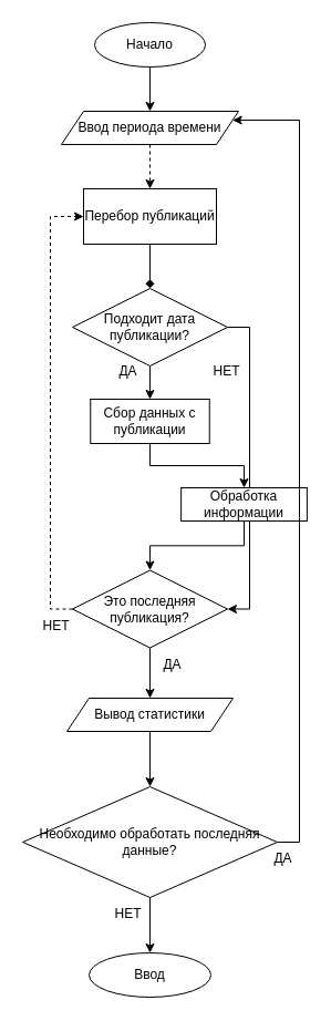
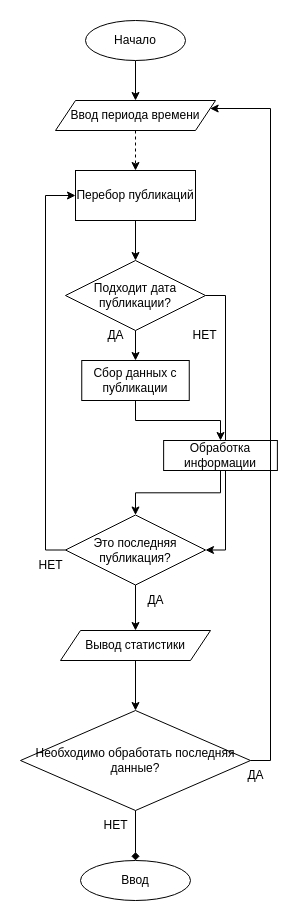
- <mxCell id="4" style="edgeStyle=orthogonalEdgeStyle;rounded=0;orthogonalLoop=1;jettySize=auto;html=1;exitX=0.5;exitY=1;exitDx=0;exitDy=0;entryX=0.5;entryY=0;entryDx=0;entryDy=0;endArrow=diamond;" edge="1" parent="1" source="5" target="8"><mxGeometry relative="1" as="geometry" /></mxCell>
+ <mxCell id="4" style="edgeStyle=orthogonalEdgeStyle;rounded=0;orthogonalLoop=1;jettySize=auto;html=1;exitX=0.5;exitY=1;exitDx=0;exitDy=0;entryX=0.5;entryY=0;entryDx=0;entryDy=0;" edge="1" parent="1" source="5" target="8"><mxGeometry relative="1" as="geometry" /></mxCell>
- <mxCell id="12" style="edgeStyle=orthogonalEdgeStyle;rounded=0;orthogonalLoop=1;jettySize=auto;html=1;exitX=0;exitY=0.5;exitDx=0;exitDy=0;entryX=0;entryY=0.5;entryDx=0;entryDy=0;dashed=1;" edge="1" parent="1" source="13" target="5"><mxGeometry relative="1" as="geometry" /></mxCell>
+ <mxCell id="12" style="edgeStyle=orthogonalEdgeStyle;rounded=0;orthogonalLoop=1;jettySize=auto;html=1;exitX=0;exitY=0.5;exitDx=0;exitDy=0;entryX=0;entryY=0.5;entryDx=0;entryDy=0;" edge="1" parent="1" source="13" target="5"><mxGeometry relative="1" as="geometry" /></mxCell>
- <mxCell id="16" style="edgeStyle=orthogonalEdgeStyle;rounded=0;orthogonalLoop=1;jettySize=auto;html=1;exitX=0.5;exitY=1;exitDx=0;exitDy=0;entryX=0.5;entryY=0;entryDx=0;entryDy=0;" edge="1" parent="1" source="18" target="23"><mxGeometry relative="1" as="geometry" /></mxCell>
+ <mxCell id="16" style="edgeStyle=orthogonalEdgeStyle;rounded=0;orthogonalLoop=1;jettySize=auto;html=1;exitX=0.5;exitY=1;exitDx=0;exitDy=0;entryX=0.5;entryY=0;entryDx=0;entryDy=0;endArrow=diamond;" edge="1" parent="1" source="18" target="23"><mxGeometry relative="1" as="geometry" /></mxCell>
